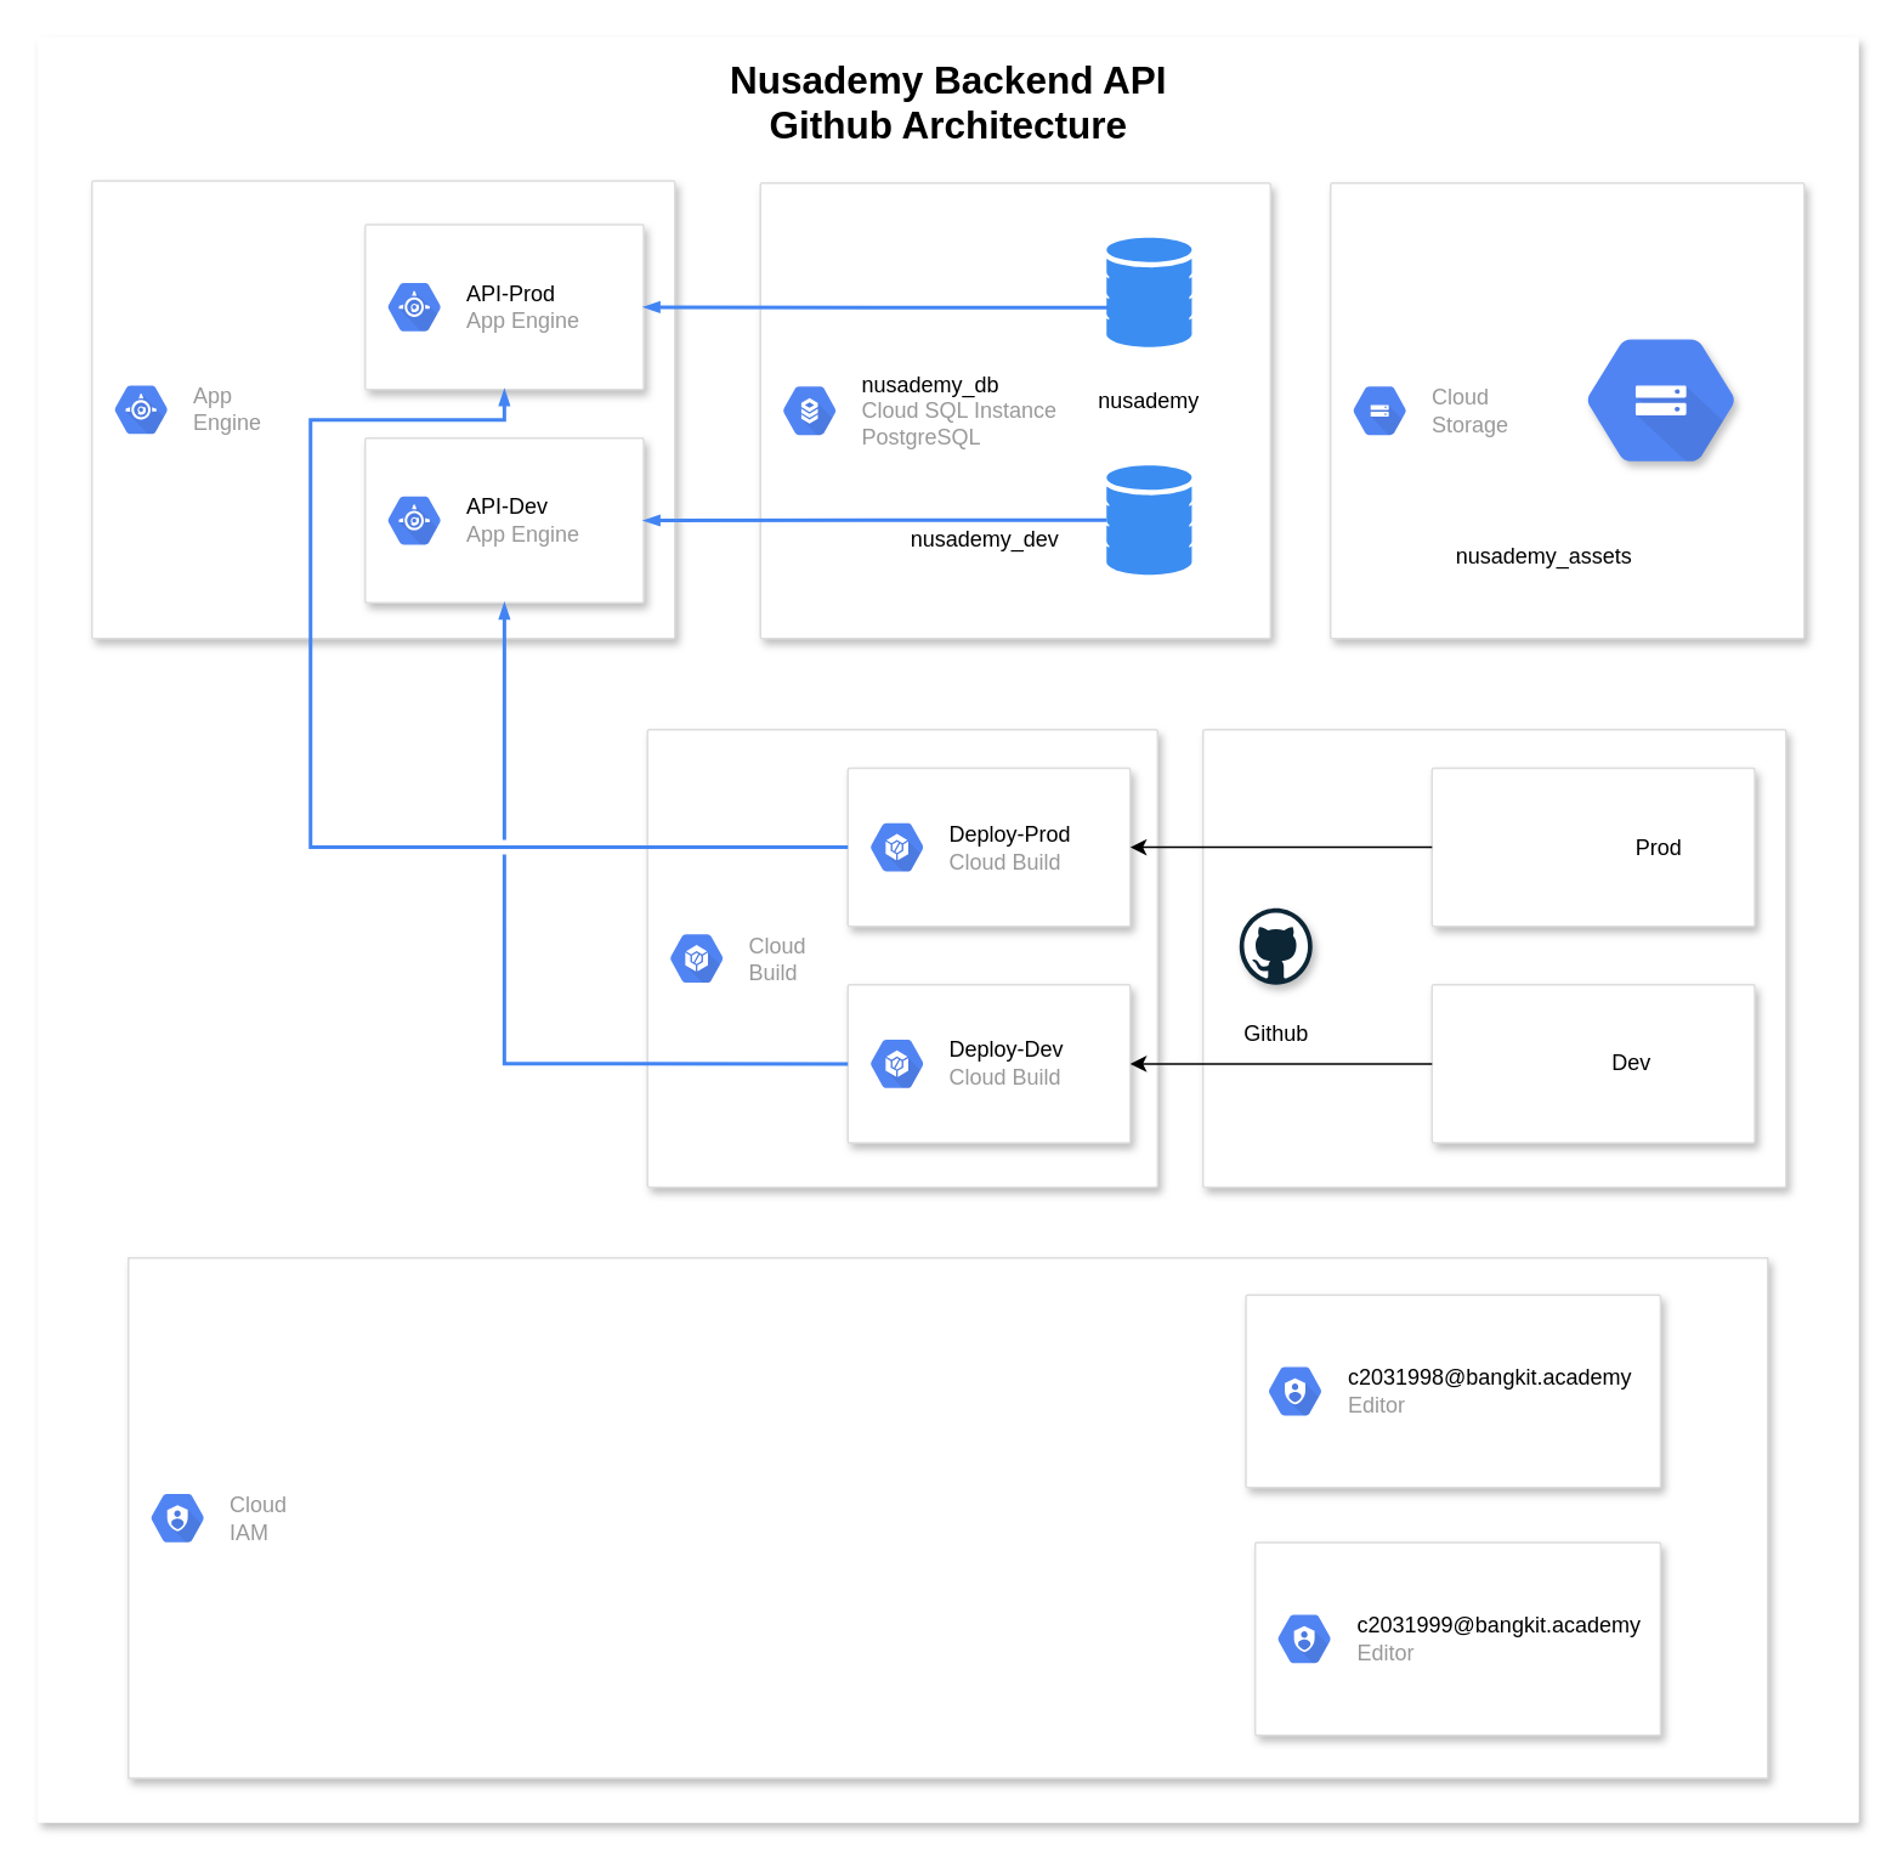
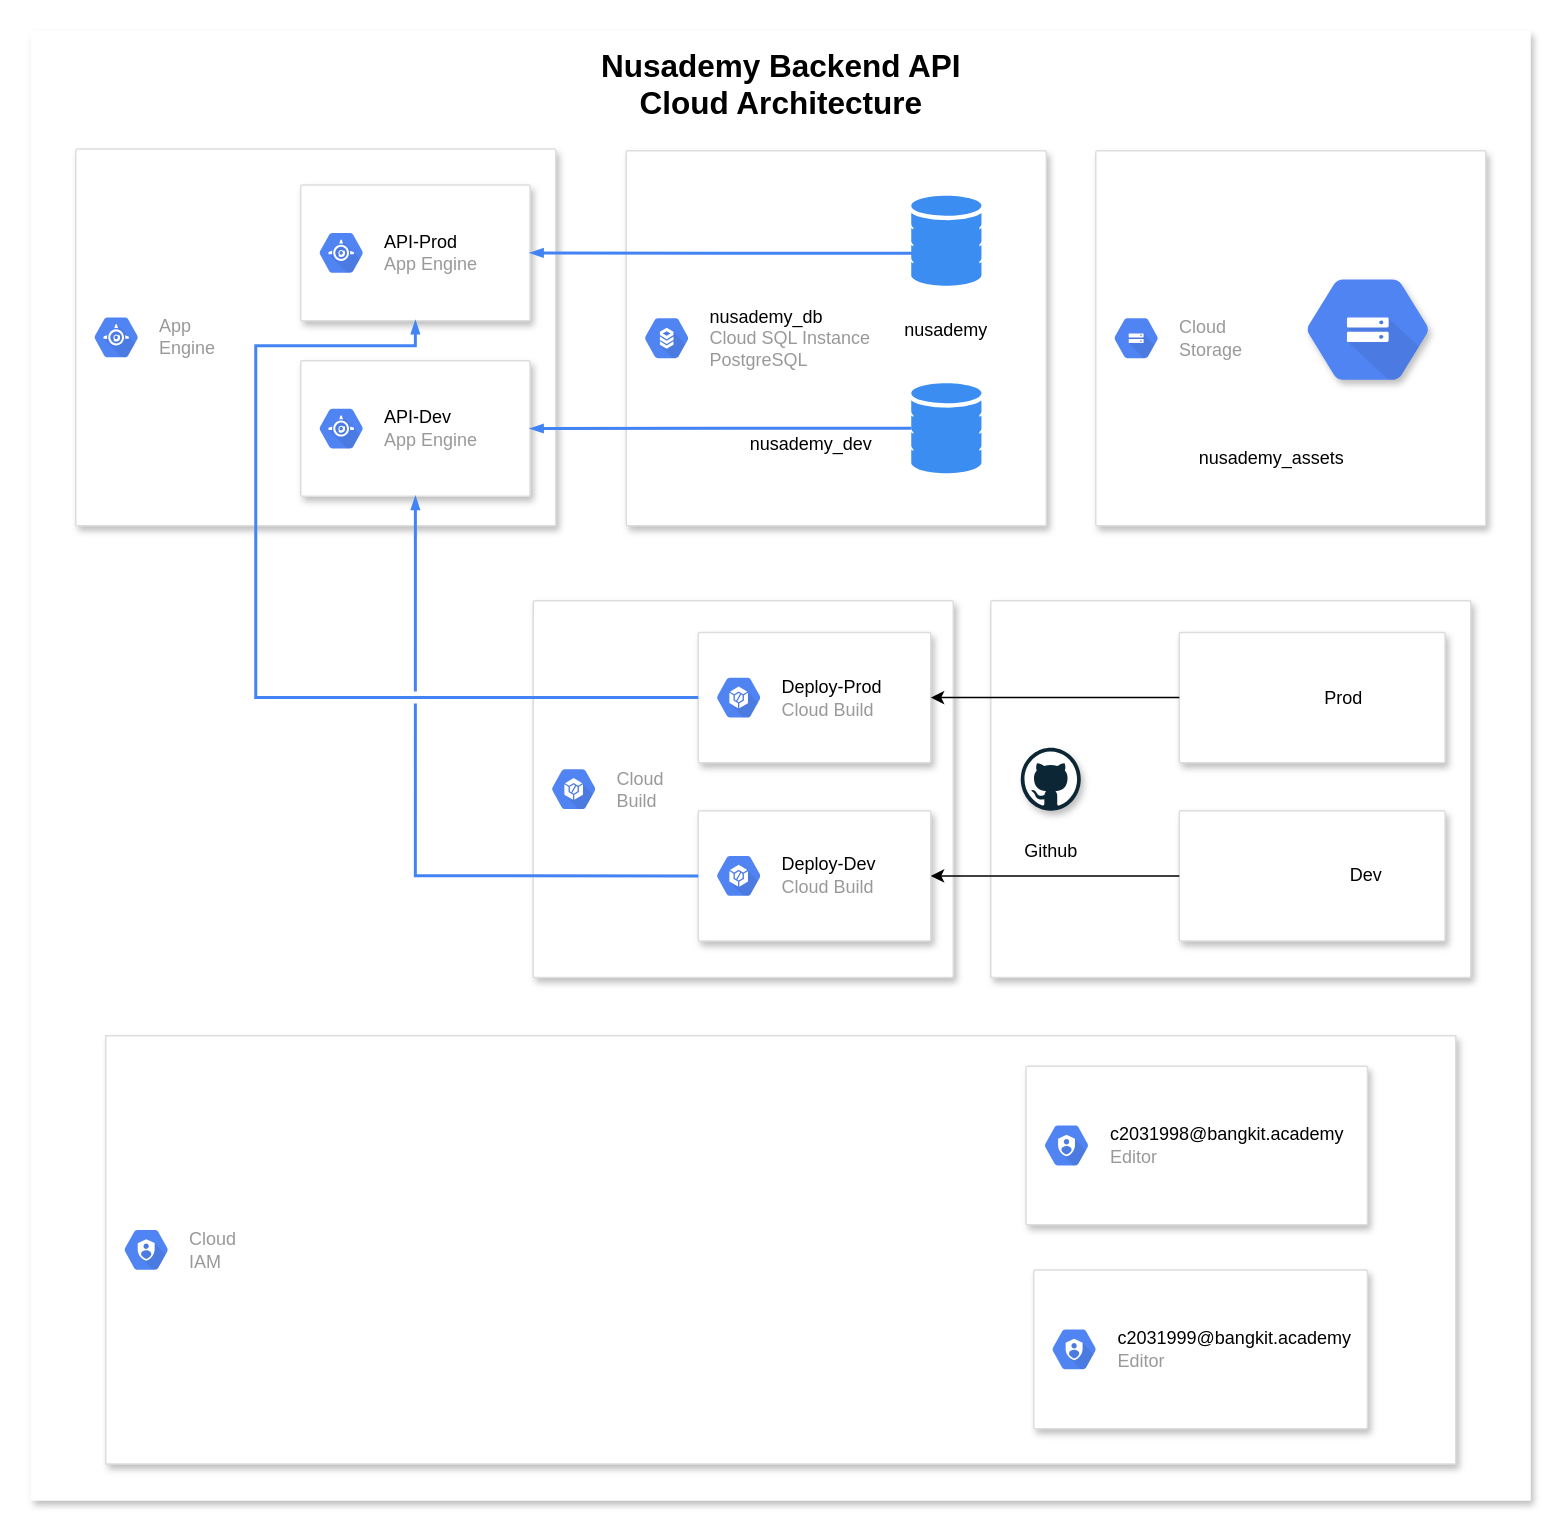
- <mxCell id="2" value="&lt;b&gt;&lt;font style=&quot;font-size: 21px&quot;&gt;Nusademy Backend API&lt;br&gt;Github Architecture&lt;br&gt;&lt;/font&gt;&lt;/b&gt;" style="points=[[0,0,0],[0.25,0,0],[0.5,0,0],[0.75,0,0],[1,0,0],[1,0.25,0],[1,0.5,0],[1,0.75,0],[1,1,0],[0.75,1,0],[0.5,1,0],[0.25,1,0],[0,1,0],[0,0.75,0],[0,0.5,0],[0,0.25,0]];rounded=1;absoluteArcSize=1;arcSize=2;html=1;shadow=1;dashed=0;fontSize=12;align=center;verticalAlign=top;spacing=10;spacingTop=-4;strokeColor=none;" parent="1" vertex="1"><mxGeometry x="20" y="20" width="1000" height="980" as="geometry" /></mxCell>
+ <mxCell id="2" value="&lt;b&gt;&lt;font style=&quot;font-size: 21px&quot;&gt;Nusademy Backend API&lt;br&gt;Cloud Architecture&lt;br&gt;&lt;/font&gt;&lt;/b&gt;" style="points=[[0,0,0],[0.25,0,0],[0.5,0,0],[0.75,0,0],[1,0,0],[1,0.25,0],[1,0.5,0],[1,0.75,0],[1,1,0],[0.75,1,0],[0.5,1,0],[0.25,1,0],[0,1,0],[0,0.75,0],[0,0.5,0],[0,0.25,0]];rounded=1;absoluteArcSize=1;arcSize=2;html=1;shadow=1;dashed=0;fontSize=12;align=center;verticalAlign=top;spacing=10;spacingTop=-4;strokeColor=none;" parent="1" vertex="1"><mxGeometry x="20" y="20" width="1000" height="980" as="geometry" /></mxCell>
- <mxCell id="42" value="Prod" style="text;html=1;resizable=0;autosize=1;align=center;verticalAlign=middle;points=[];fillColor=none;strokeColor=none;rounded=0;shadow=1;" parent="35" vertex="1"><mxGeometry x="230" y="54.54" width="40" height="20" as="geometry" /></mxCell>
+ <mxCell id="42" value="Prod" style="text;html=1;resizable=0;autosize=1;align=center;verticalAlign=middle;points=[];fillColor=none;strokeColor=none;rounded=0;shadow=1;" parent="35" vertex="1"><mxGeometry x="215" y="54.54" width="40" height="20" as="geometry" /></mxCell>
- <mxCell id="43" value="Dev" style="text;html=1;resizable=0;autosize=1;align=center;verticalAlign=middle;points=[];fillColor=none;strokeColor=none;rounded=0;shadow=1;" parent="35" vertex="1"><mxGeometry x="215" y="173.44" width="40" height="20" as="geometry" /></mxCell>
+ <mxCell id="43" value="Dev" style="text;html=1;resizable=0;autosize=1;align=center;verticalAlign=middle;points=[];fillColor=none;strokeColor=none;rounded=0;shadow=1;" parent="35" vertex="1"><mxGeometry x="230" y="173.44" width="40" height="20" as="geometry" /></mxCell>
